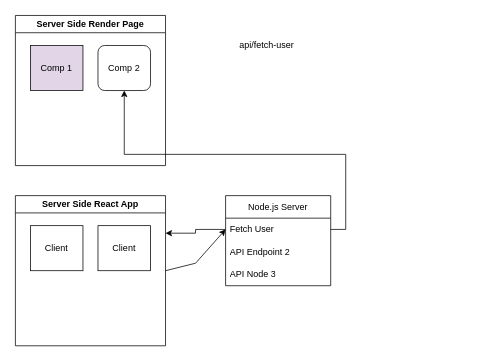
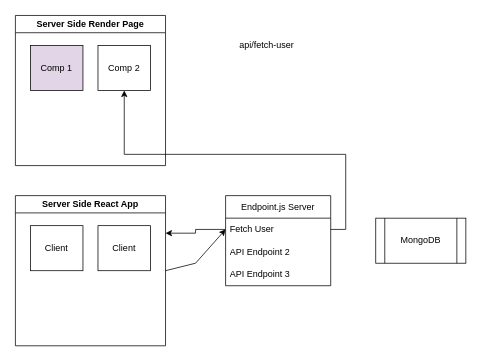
- <mxCell id="4" value="Comp 2" style="whiteSpace=wrap;html=1;rounded=1;" vertex="1" parent="2"><mxGeometry x="110" y="40" width="70" height="60" as="geometry" /></mxCell>
+ <mxCell id="4" value="Comp 2" style="rounded=0;whiteSpace=wrap;html=1;" vertex="1" parent="2"><mxGeometry x="110" y="40" width="70" height="60" as="geometry" /></mxCell>
- <mxCell id="5" value="Node.js Server" style="swimlane;fontStyle=0;childLayout=stackLayout;horizontal=1;startSize=30;horizontalStack=0;resizeParent=1;resizeParentMax=0;resizeLast=0;collapsible=1;marginBottom=0;whiteSpace=wrap;html=1;" vertex="1" parent="1"><mxGeometry x="300" y="260" width="140" height="120" as="geometry" /></mxCell>
+ <mxCell id="5" value="Endpoint.js Server" style="swimlane;fontStyle=0;childLayout=stackLayout;horizontal=1;startSize=30;horizontalStack=0;resizeParent=1;resizeParentMax=0;resizeLast=0;collapsible=1;marginBottom=0;whiteSpace=wrap;html=1;" vertex="1" parent="1"><mxGeometry x="300" y="260" width="140" height="120" as="geometry" /></mxCell>
+ <mxCell id="13" value="MongoDB" style="shape=process;whiteSpace=wrap;html=1;backgroundOutline=1;" vertex="1" parent="1"><mxGeometry x="500" y="290" width="120" height="60" as="geometry" /></mxCell>
- <mxCell id="8" value="API Node 3" style="text;strokeColor=none;fillColor=none;align=left;verticalAlign=middle;spacingLeft=4;spacingRight=4;overflow=hidden;points=[[0,0.5],[1,0.5]];portConstraint=eastwest;rotatable=0;whiteSpace=wrap;html=1;" vertex="1" parent="5"><mxGeometry y="90" width="140" height="30" as="geometry" /></mxCell>
+ <mxCell id="8" value="API Endpoint 3" style="text;strokeColor=none;fillColor=none;align=left;verticalAlign=middle;spacingLeft=4;spacingRight=4;overflow=hidden;points=[[0,0.5],[1,0.5]];portConstraint=eastwest;rotatable=0;whiteSpace=wrap;html=1;" vertex="1" parent="5"><mxGeometry y="90" width="140" height="30" as="geometry" /></mxCell>
